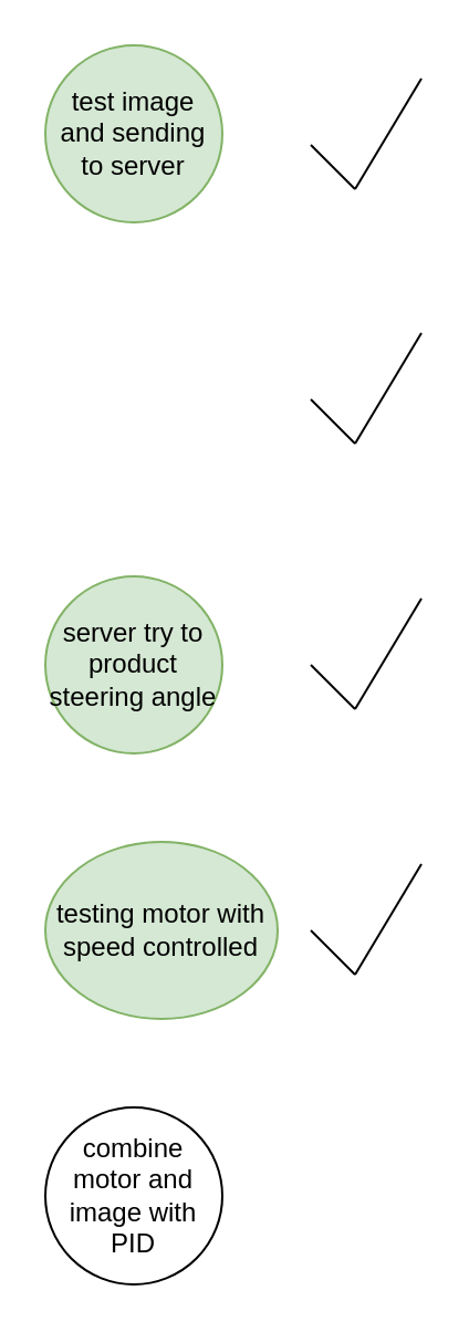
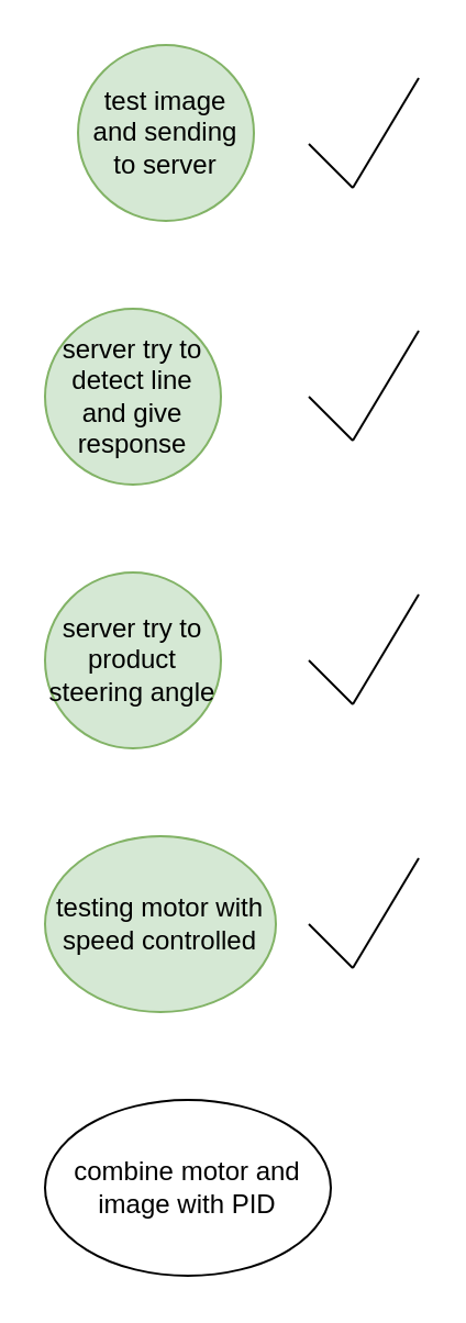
- <mxCell id="2" value="test image&lt;br&gt;and sending to server" style="ellipse;whiteSpace=wrap;html=1;aspect=fixed;fillColor=#d5e8d4;strokeColor=#82b366;" vertex="1" parent="1"><mxGeometry x="20" y="20" width="80" height="80" as="geometry" /></mxCell>
+ <mxCell id="2" value="test image&lt;br&gt;and sending to server" style="ellipse;whiteSpace=wrap;html=1;aspect=fixed;fillColor=#d5e8d4;strokeColor=#82b366;" vertex="1" parent="1"><mxGeometry x="35" y="20" width="80" height="80" as="geometry" /></mxCell>
+ <mxCell id="3" value="server try to detect line and give response" style="ellipse;whiteSpace=wrap;html=1;aspect=fixed;fillColor=#d5e8d4;strokeColor=#82b366;" vertex="1" parent="1"><mxGeometry x="20" y="140" width="80" height="80" as="geometry" /></mxCell>
- <mxCell id="6" value="combine motor and image with PID" style="ellipse;whiteSpace=wrap;html=1;aspect=fixed;" vertex="1" parent="1"><mxGeometry x="20" y="500" width="80" height="80" as="geometry" /></mxCell>
+ <mxCell id="6" value="combine motor and image with PID" style="ellipse;whiteSpace=wrap;html=1;aspect=fixed;" vertex="1" parent="1"><mxGeometry x="20" y="500" width="130" height="80" as="geometry" /></mxCell>
